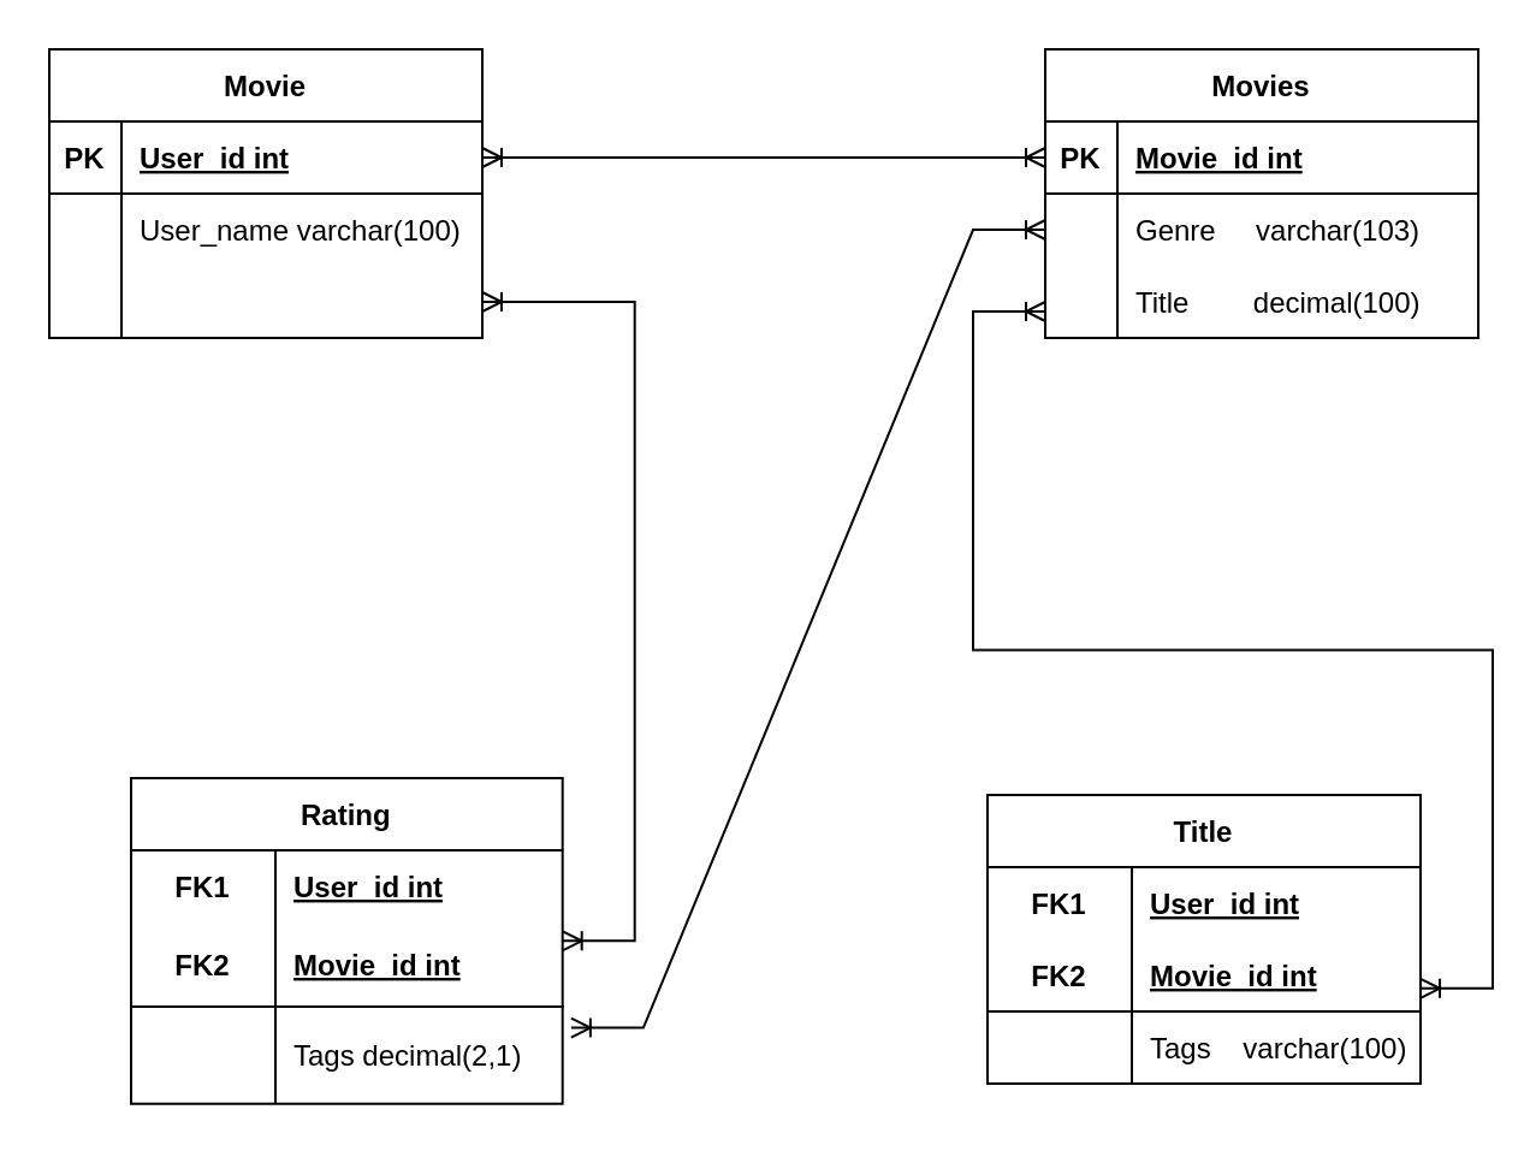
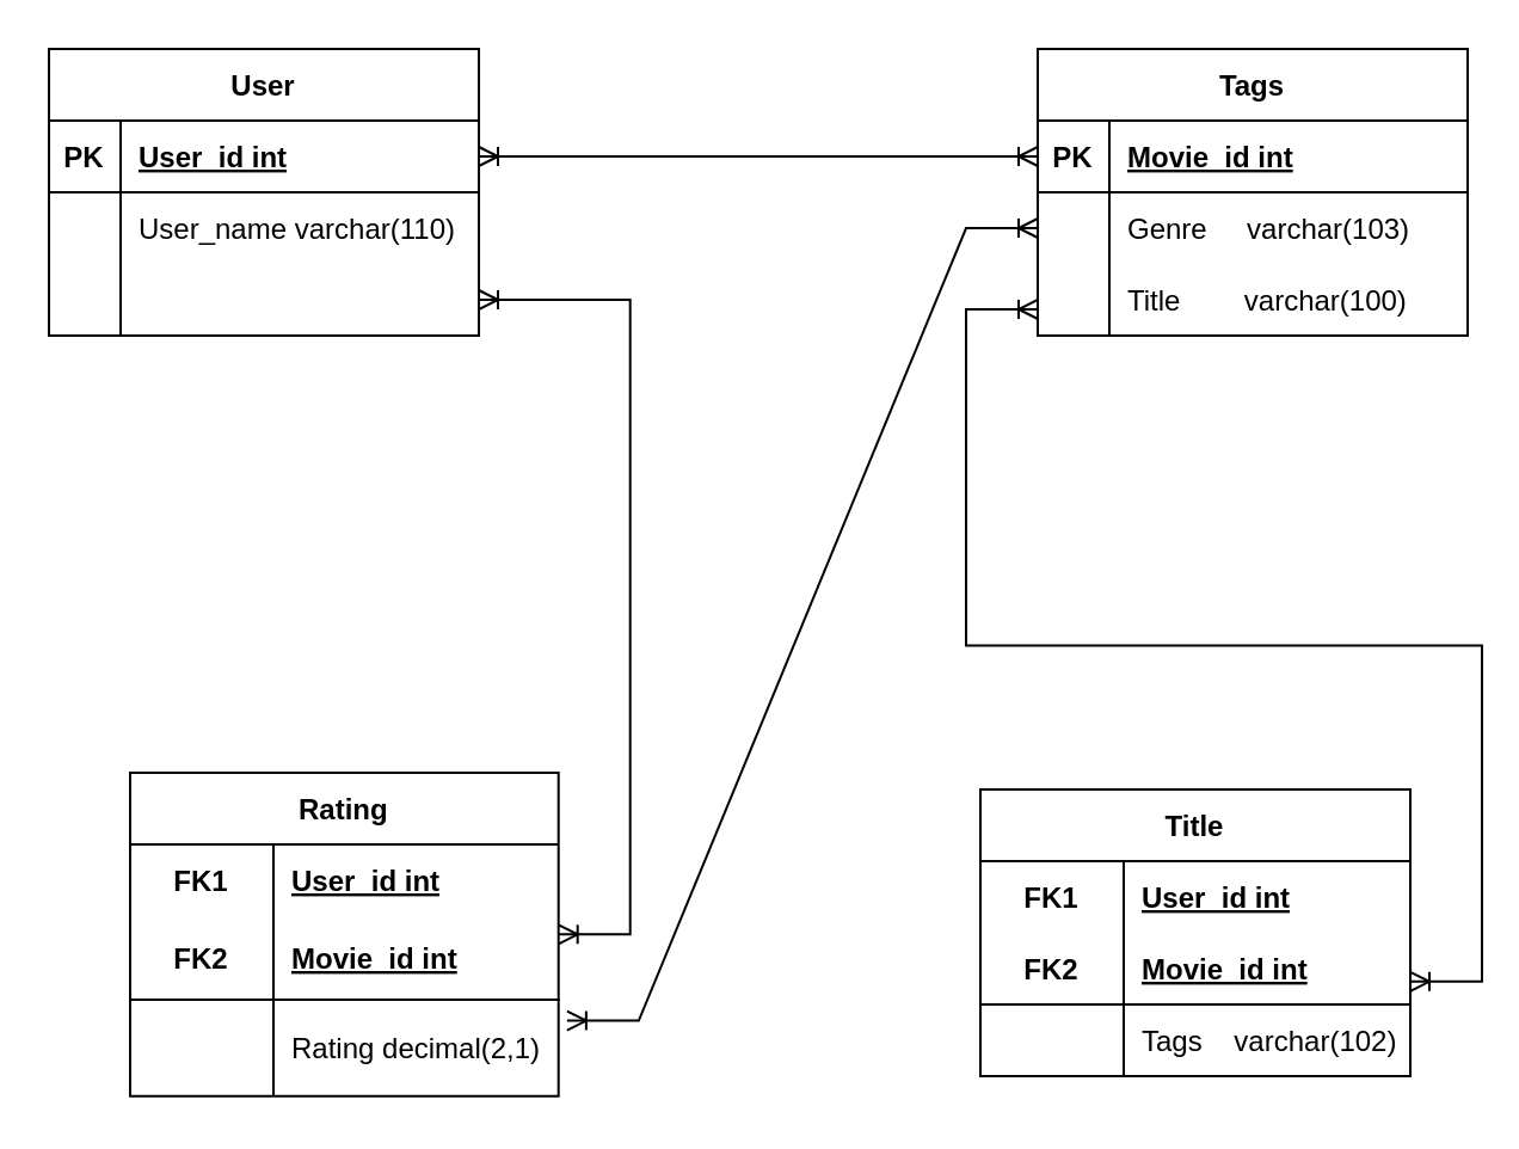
- <mxCell id="12" value="Movie" style="shape=table;startSize=30;container=1;collapsible=1;childLayout=tableLayout;fixedRows=1;rowLines=0;fontStyle=1;align=center;resizeLast=1;" parent="1" vertex="1"><mxGeometry x="20" y="20" width="180" height="120" as="geometry" /></mxCell>
+ <mxCell id="12" value="User" style="shape=table;startSize=30;container=1;collapsible=1;childLayout=tableLayout;fixedRows=1;rowLines=0;fontStyle=1;align=center;resizeLast=1;" parent="1" vertex="1"><mxGeometry x="20" y="20" width="180" height="120" as="geometry" /></mxCell>
- <mxCell id="2" value="Movies" style="shape=table;startSize=30;container=1;collapsible=1;childLayout=tableLayout;fixedRows=1;rowLines=0;fontStyle=1;align=center;resizeLast=1;" parent="1" vertex="1"><mxGeometry x="434" y="20" width="180" height="120" as="geometry" /></mxCell>
+ <mxCell id="2" value="Tags" style="shape=table;startSize=30;container=1;collapsible=1;childLayout=tableLayout;fixedRows=1;rowLines=0;fontStyle=1;align=center;resizeLast=1;" parent="1" vertex="1"><mxGeometry x="434" y="20" width="180" height="120" as="geometry" /></mxCell>
- <mxCell id="18" value="User_name varchar(100)" style="shape=partialRectangle;connectable=0;fillColor=none;top=0;left=0;bottom=0;right=0;align=left;spacingLeft=6;overflow=hidden;" parent="16" vertex="1"><mxGeometry x="30" width="150" height="30" as="geometry"><mxRectangle width="150" height="30" as="alternateBounds" /></mxGeometry></mxCell>
+ <mxCell id="18" value="User_name varchar(110)" style="shape=partialRectangle;connectable=0;fillColor=none;top=0;left=0;bottom=0;right=0;align=left;spacingLeft=6;overflow=hidden;" parent="16" vertex="1"><mxGeometry x="30" width="150" height="30" as="geometry"><mxRectangle width="150" height="30" as="alternateBounds" /></mxGeometry></mxCell>
- <mxCell id="11" value="Title        decimal(100)" style="shape=partialRectangle;connectable=0;fillColor=none;top=0;left=0;bottom=0;right=0;align=left;spacingLeft=6;overflow=hidden;" parent="9" vertex="1"><mxGeometry x="30" width="150" height="30" as="geometry"><mxRectangle width="150" height="30" as="alternateBounds" /></mxGeometry></mxCell>
+ <mxCell id="11" value="Title        varchar(100)" style="shape=partialRectangle;connectable=0;fillColor=none;top=0;left=0;bottom=0;right=0;align=left;spacingLeft=6;overflow=hidden;" parent="9" vertex="1"><mxGeometry x="30" width="150" height="30" as="geometry"><mxRectangle width="150" height="30" as="alternateBounds" /></mxGeometry></mxCell>
- <mxCell id="41" value="Tags    varchar(100)" style="shape=partialRectangle;connectable=0;fillColor=none;top=0;left=0;bottom=0;right=0;align=left;spacingLeft=6;overflow=hidden;" parent="39" vertex="1"><mxGeometry x="60" width="120" height="30" as="geometry"><mxRectangle width="120" height="30" as="alternateBounds" /></mxGeometry></mxCell>
+ <mxCell id="41" value="Tags    varchar(102)" style="shape=partialRectangle;connectable=0;fillColor=none;top=0;left=0;bottom=0;right=0;align=left;spacingLeft=6;overflow=hidden;" parent="39" vertex="1"><mxGeometry x="60" width="120" height="30" as="geometry"><mxRectangle width="120" height="30" as="alternateBounds" /></mxGeometry></mxCell>
- <mxCell id="31" value="Tags decimal(2,1)" style="shape=partialRectangle;connectable=0;fillColor=none;top=0;left=0;bottom=0;right=0;align=left;spacingLeft=6;overflow=hidden;" parent="29" vertex="1"><mxGeometry x="60" width="119.35" height="40" as="geometry"><mxRectangle width="119.35" height="40" as="alternateBounds" /></mxGeometry></mxCell>
+ <mxCell id="31" value="Rating decimal(2,1)" style="shape=partialRectangle;connectable=0;fillColor=none;top=0;left=0;bottom=0;right=0;align=left;spacingLeft=6;overflow=hidden;" parent="29" vertex="1"><mxGeometry x="60" width="119.35" height="40" as="geometry"><mxRectangle width="119.35" height="40" as="alternateBounds" /></mxGeometry></mxCell>
